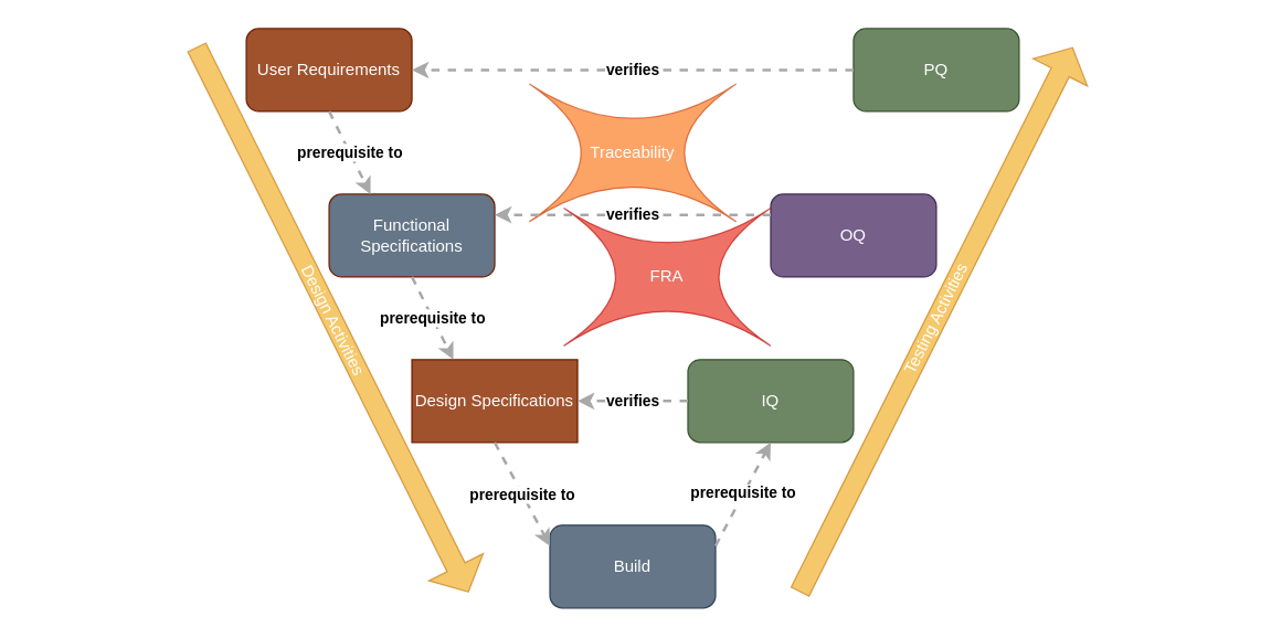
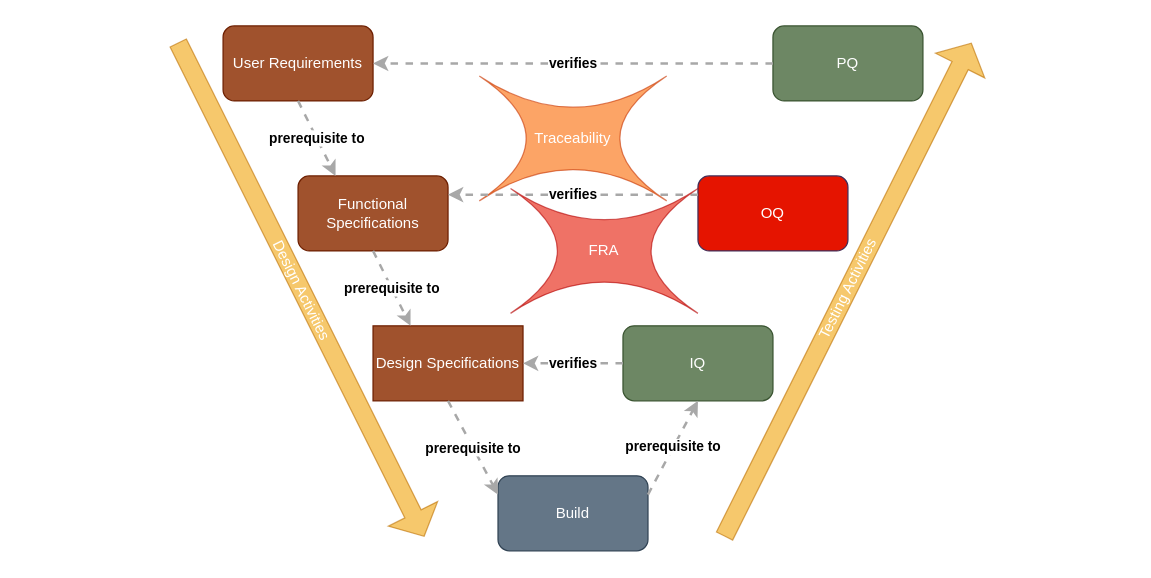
- <mxCell id="3" value="Functional Specifications" style="rounded=1;whiteSpace=wrap;html=1;fillColor=#647687;strokeColor=#6D1F00;fontColor=#ffffff;" parent="1" vertex="1"><mxGeometry x="238" y="140" width="120" height="60" as="geometry" /></mxCell>
+ <mxCell id="3" value="Functional Specifications" style="rounded=1;whiteSpace=wrap;html=1;fillColor=#a0522d;strokeColor=#6D1F00;fontColor=#ffffff;" parent="1" vertex="1"><mxGeometry x="238" y="140" width="120" height="60" as="geometry" /></mxCell>
- <mxCell id="6" value="OQ" style="rounded=1;whiteSpace=wrap;html=1;fillColor=#76608a;strokeColor=#432D57;fontColor=#ffffff;" parent="1" vertex="1"><mxGeometry x="558" y="140" width="120" height="60" as="geometry" /></mxCell>
+ <mxCell id="6" value="OQ" style="rounded=1;whiteSpace=wrap;html=1;fillColor=#e51400;strokeColor=#432D57;fontColor=#ffffff;" parent="1" vertex="1"><mxGeometry x="558" y="140" width="120" height="60" as="geometry" /></mxCell>
